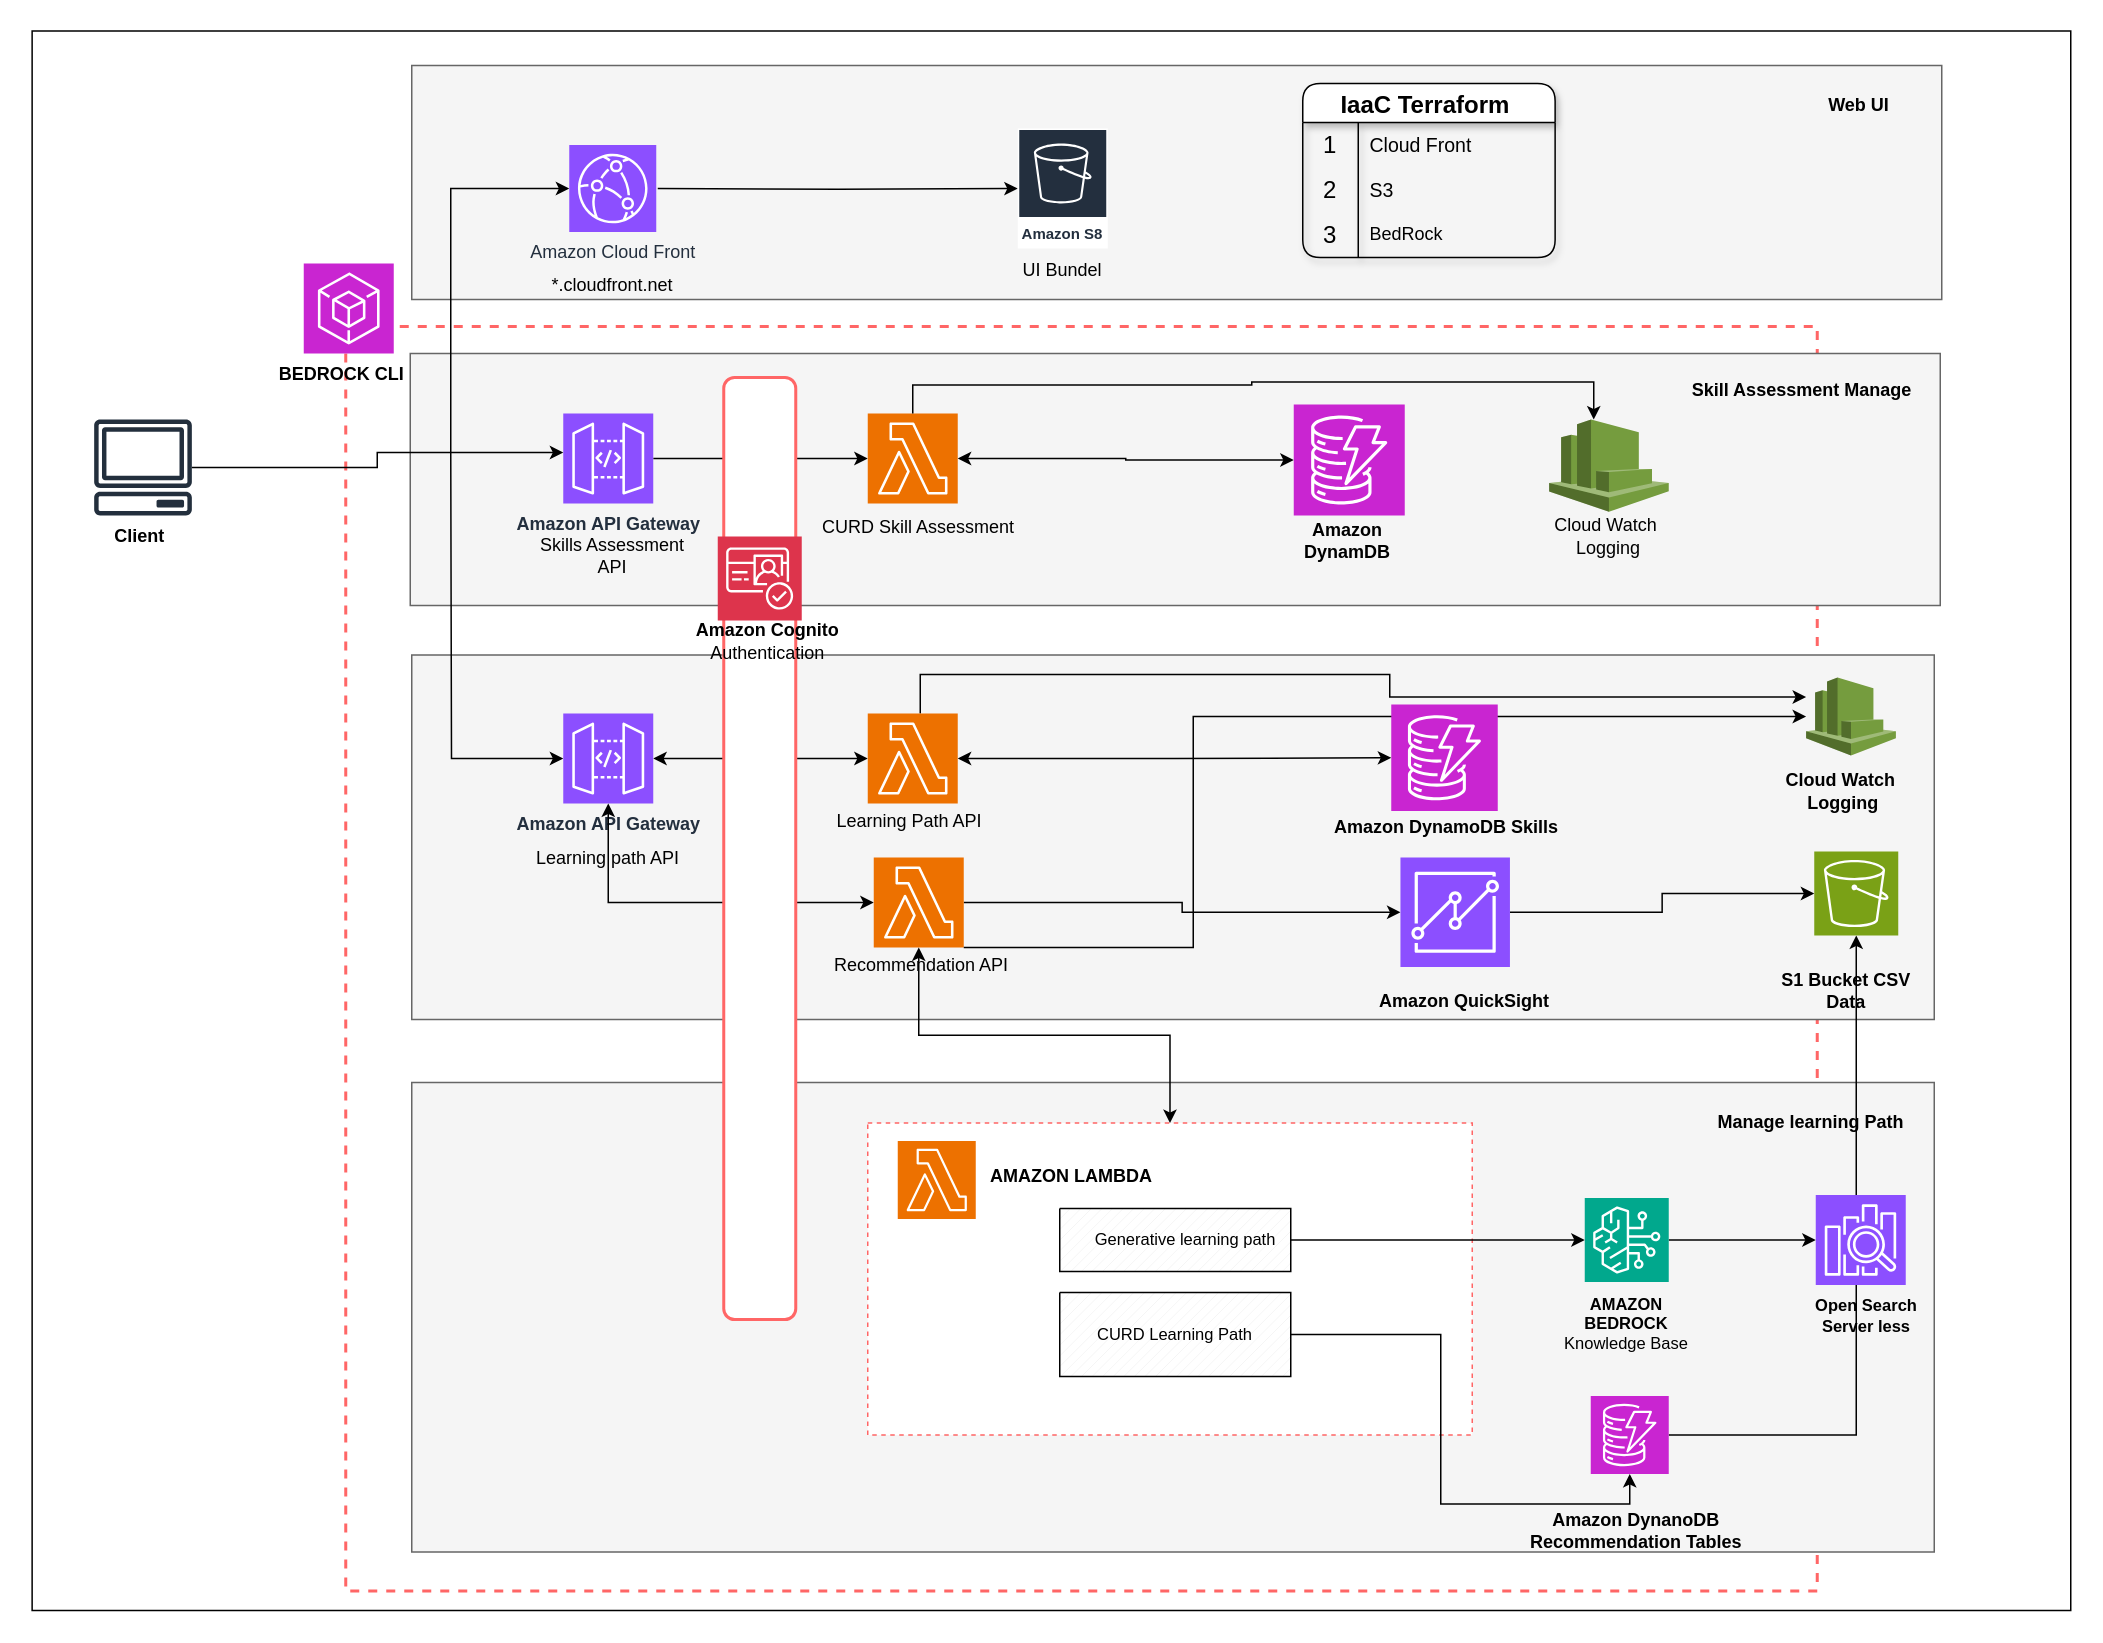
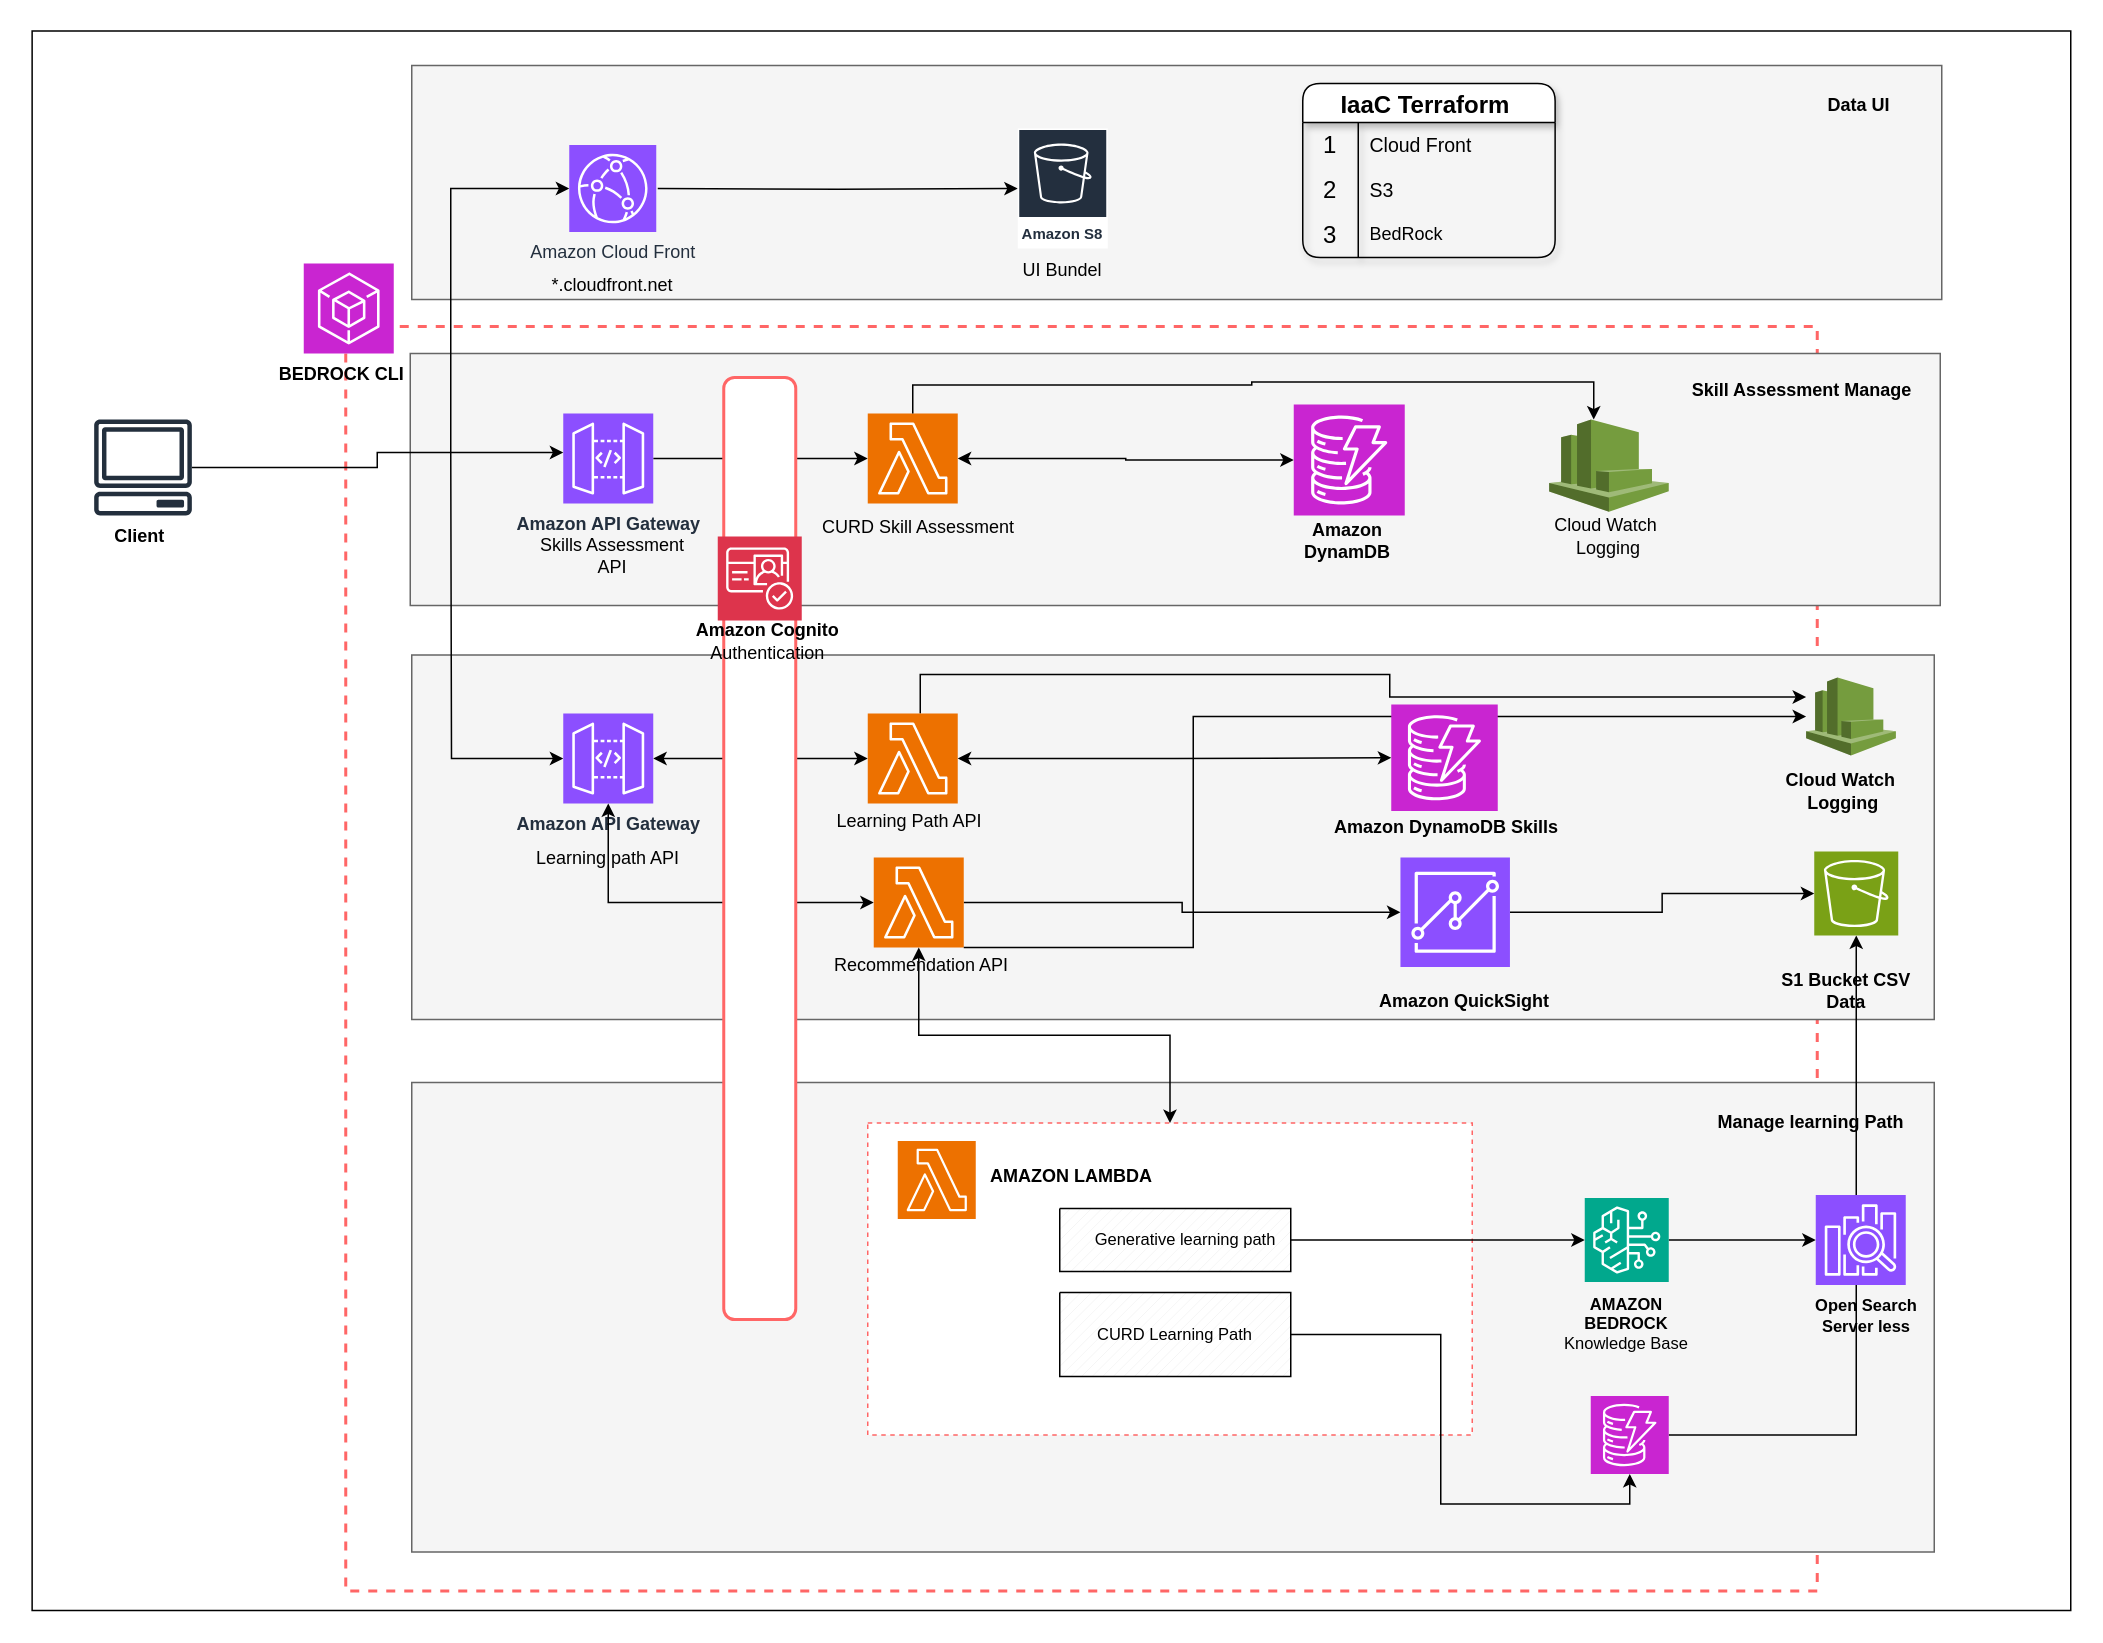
- <mxCell id="60" value="&lt;b&gt;Web UI&lt;/b&gt;" style="text;html=1;align=center;verticalAlign=middle;whiteSpace=wrap;rounded=0;" parent="1" vertex="1"><mxGeometry x="1209" y="55" width="60" height="30" as="geometry" /></mxCell>
+ <mxCell id="60" value="&lt;b&gt;Data UI&lt;/b&gt;" style="text;html=1;align=center;verticalAlign=middle;whiteSpace=wrap;rounded=0;" parent="1" vertex="1"><mxGeometry x="1209" y="55" width="60" height="30" as="geometry" /></mxCell>
- <mxCell id="42" value="&lt;b&gt;Amazon DynanoDB&lt;br&gt;Recommendation Tables&lt;/b&gt;" style="text;html=1;align=center;verticalAlign=middle;whiteSpace=wrap;rounded=0;" parent="1" vertex="1"><mxGeometry x="1007.5" y="1006" width="164.5" height="28" as="geometry" /></mxCell>
